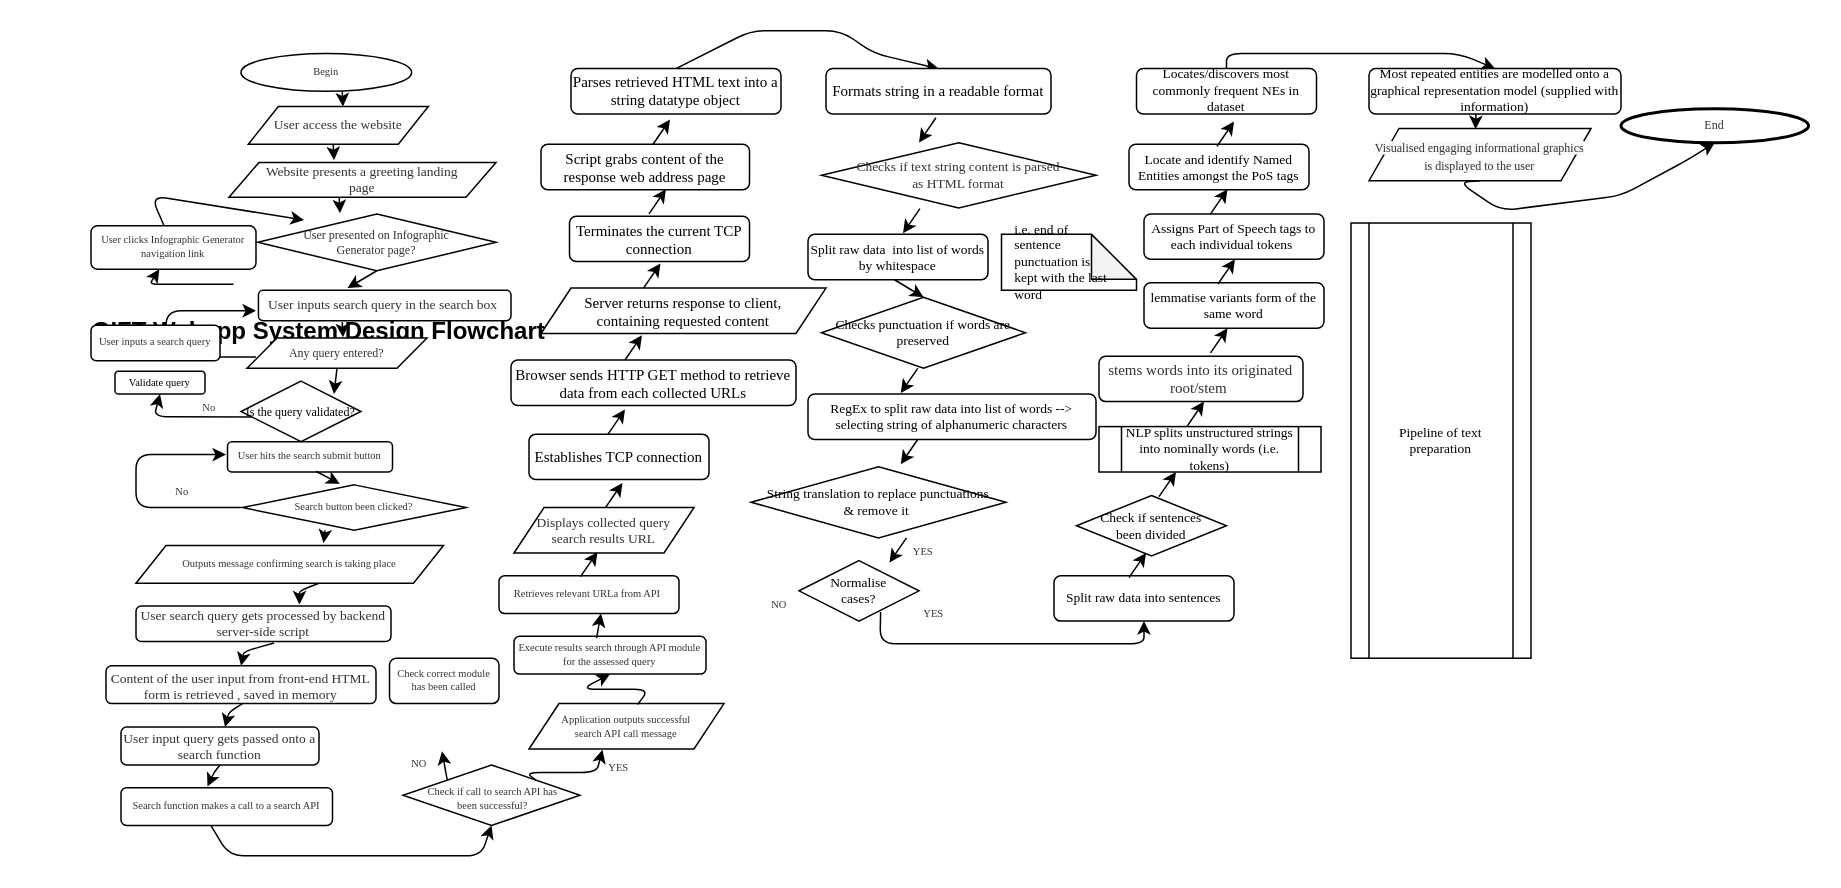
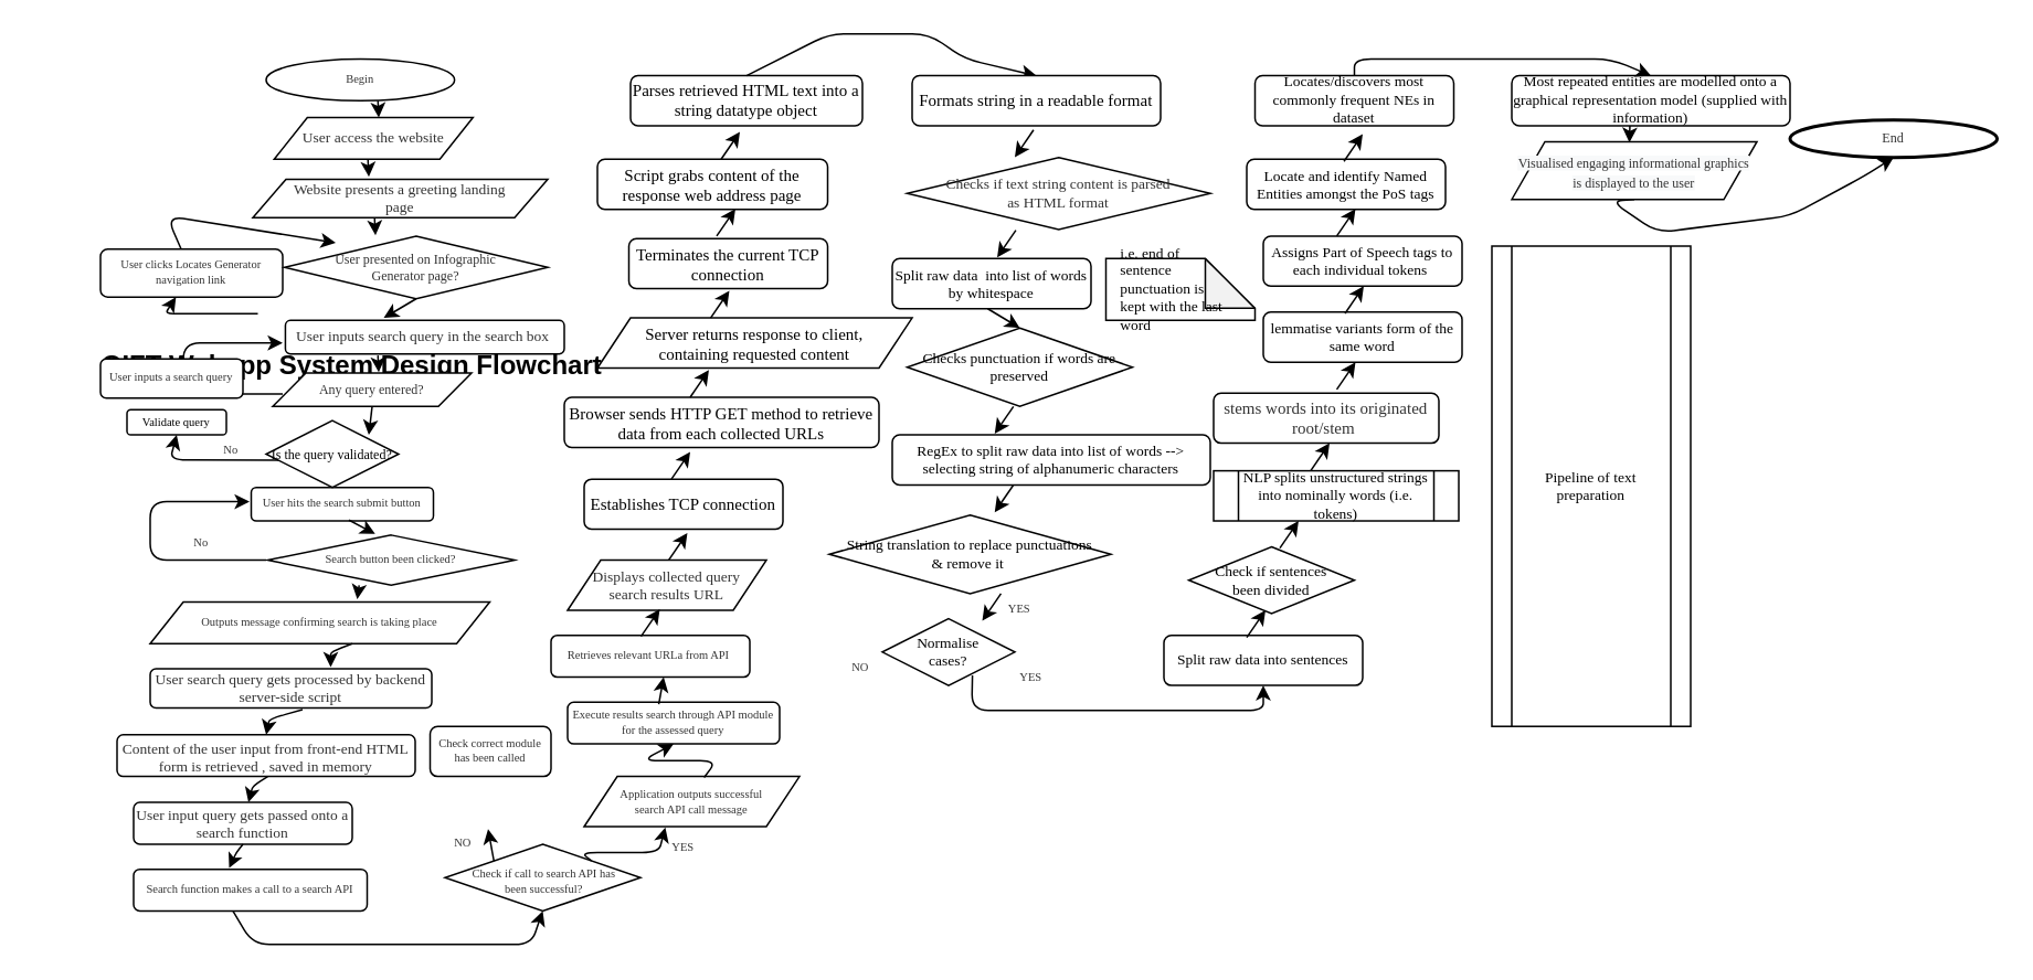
- <mxCell id="6" value="User clicks Infographic Generator navigation link" style="rounded=1;whiteSpace=wrap;html=1;glass=0;sketch=0;strokeColor=#000000;strokeWidth=1;fillColor=#ffffff;gradientColor=none;fontFamily=Comic Sans MS;fontSize=7;fontColor=#333333;align=center;" parent="3" vertex="1"><mxGeometry y="130" width="110" height="28.95" as="geometry" /></mxCell>
+ <mxCell id="6" value="User clicks Locates Generator navigation link" style="rounded=1;whiteSpace=wrap;html=1;glass=0;sketch=0;strokeColor=#000000;strokeWidth=1;fillColor=#ffffff;gradientColor=none;fontFamily=Comic Sans MS;fontSize=7;fontColor=#333333;align=center;" parent="3" vertex="1"><mxGeometry y="130" width="110" height="28.95" as="geometry" /></mxCell>
